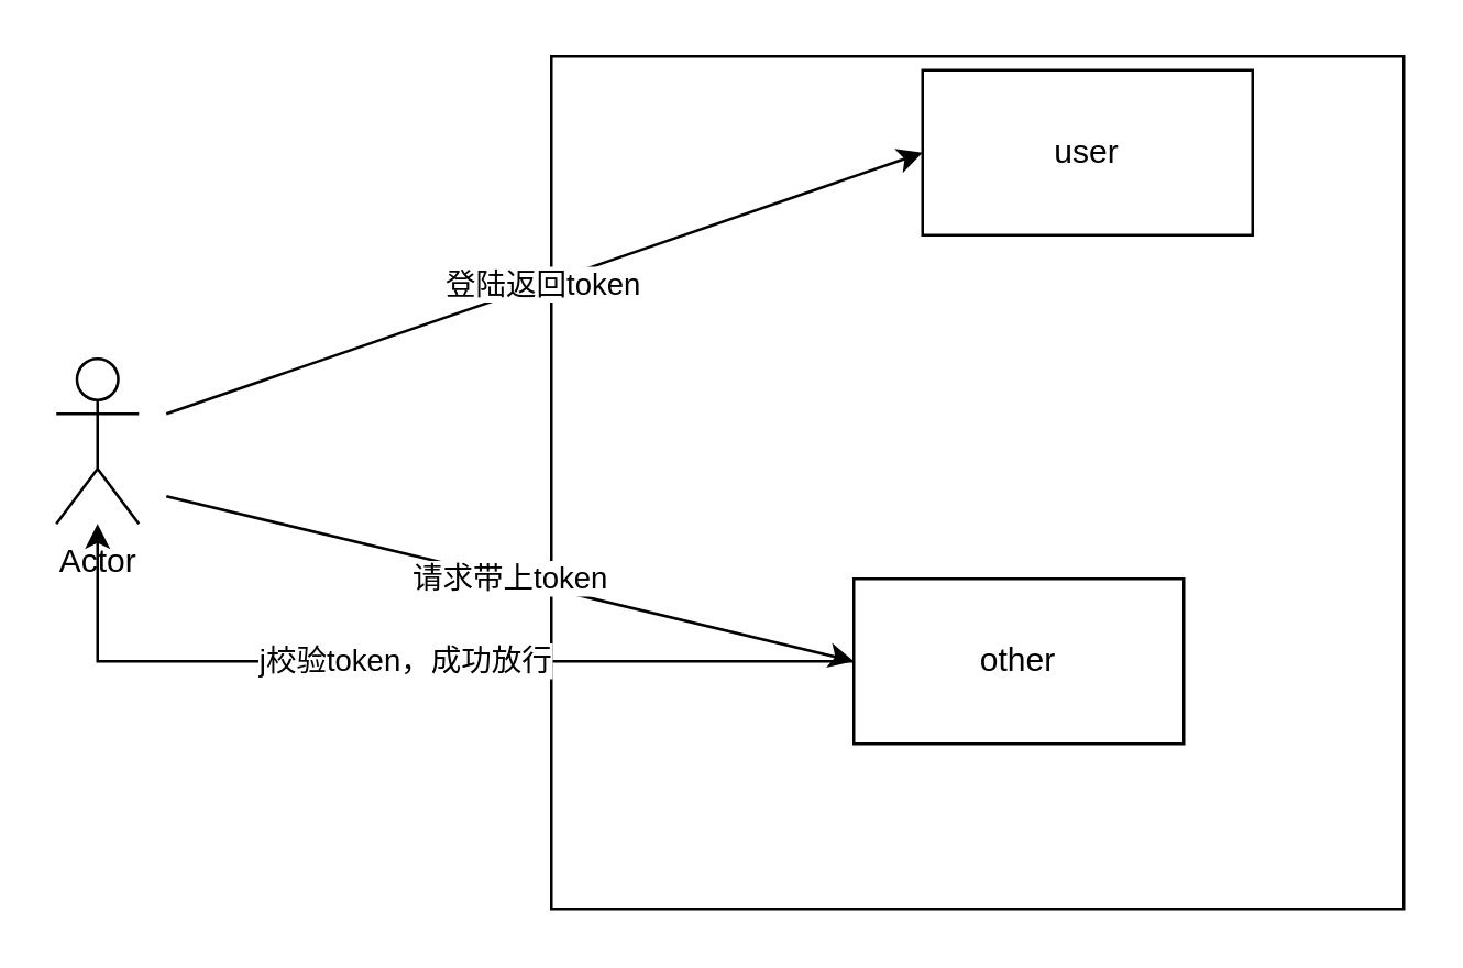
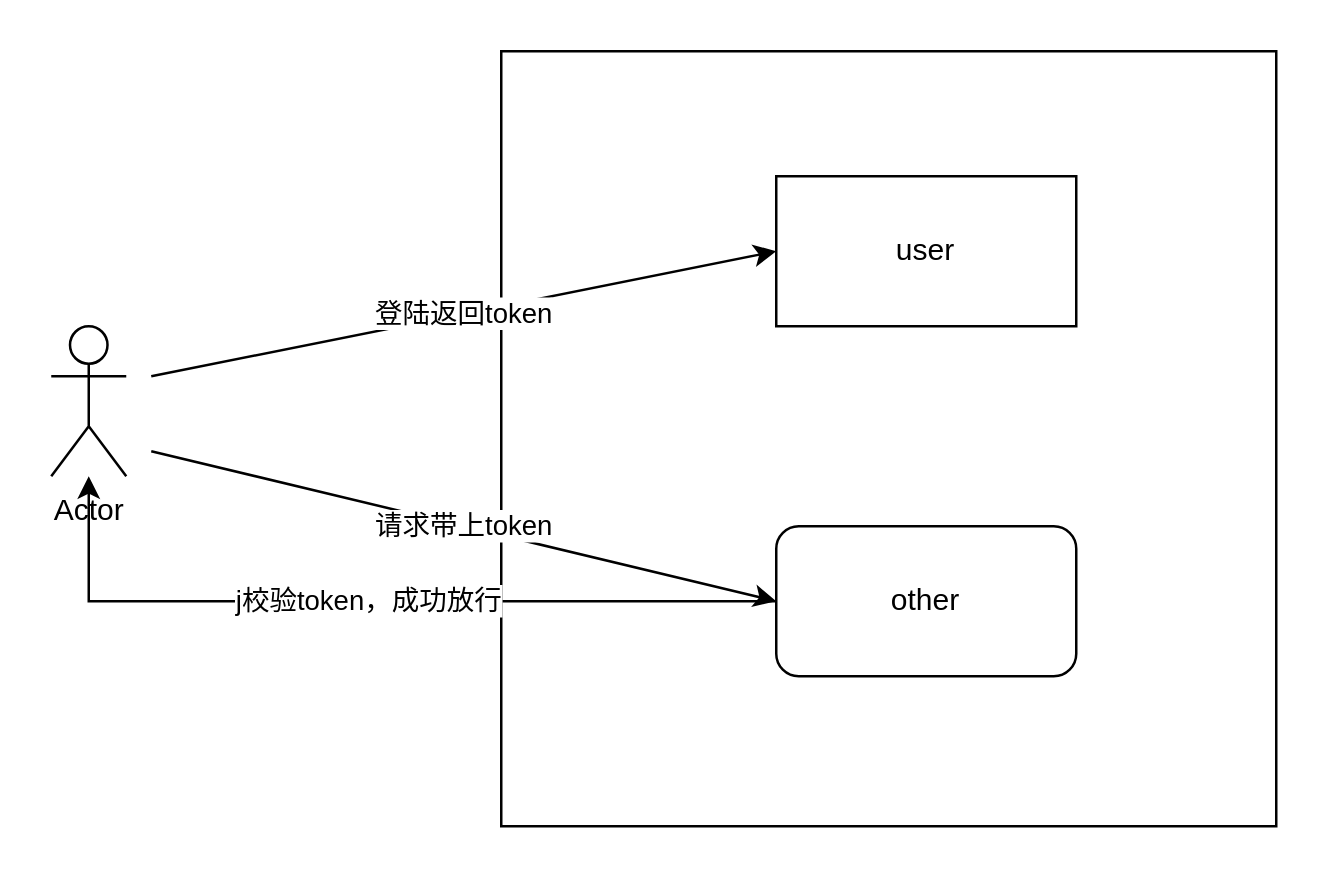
- <mxCell id="4" value="user" style="rounded=0;whiteSpace=wrap;html=1;" vertex="1" parent="1"><mxGeometry x="335" y="25" width="120" height="60" as="geometry" /></mxCell>
+ <mxCell id="4" value="user" style="rounded=0;whiteSpace=wrap;html=1;" vertex="1" parent="1"><mxGeometry x="310" y="70" width="120" height="60" as="geometry" /></mxCell>
- <mxCell id="6" value="other" style="rounded=0;whiteSpace=wrap;html=1;" vertex="1" parent="1"><mxGeometry x="310" y="210" width="120" height="60" as="geometry" /></mxCell>
+ <mxCell id="6" value="other" style="whiteSpace=wrap;html=1;rounded=1;" vertex="1" parent="1"><mxGeometry x="310" y="210" width="120" height="60" as="geometry" /></mxCell>
